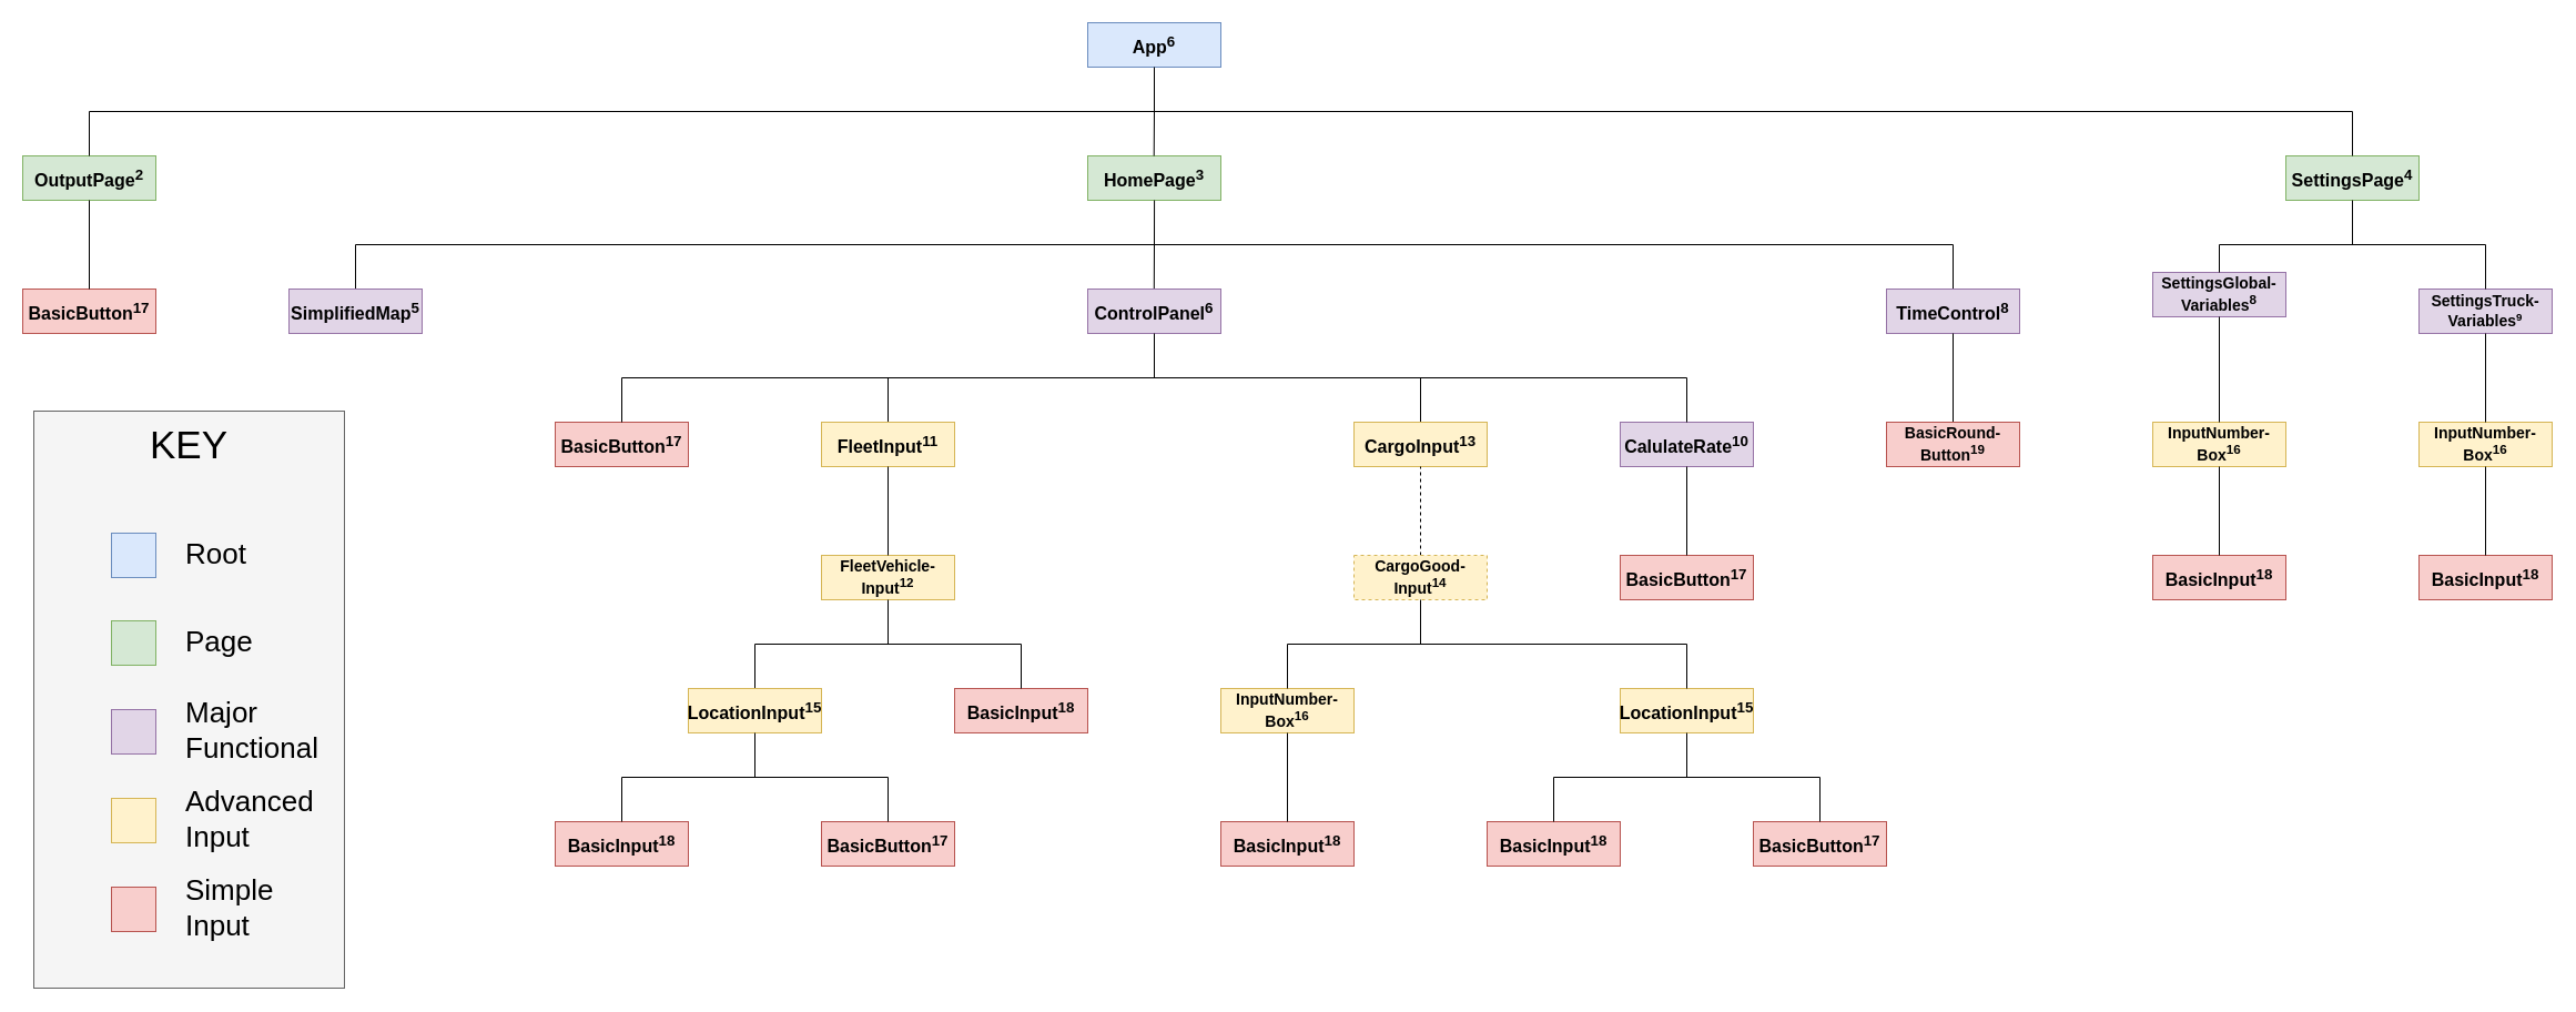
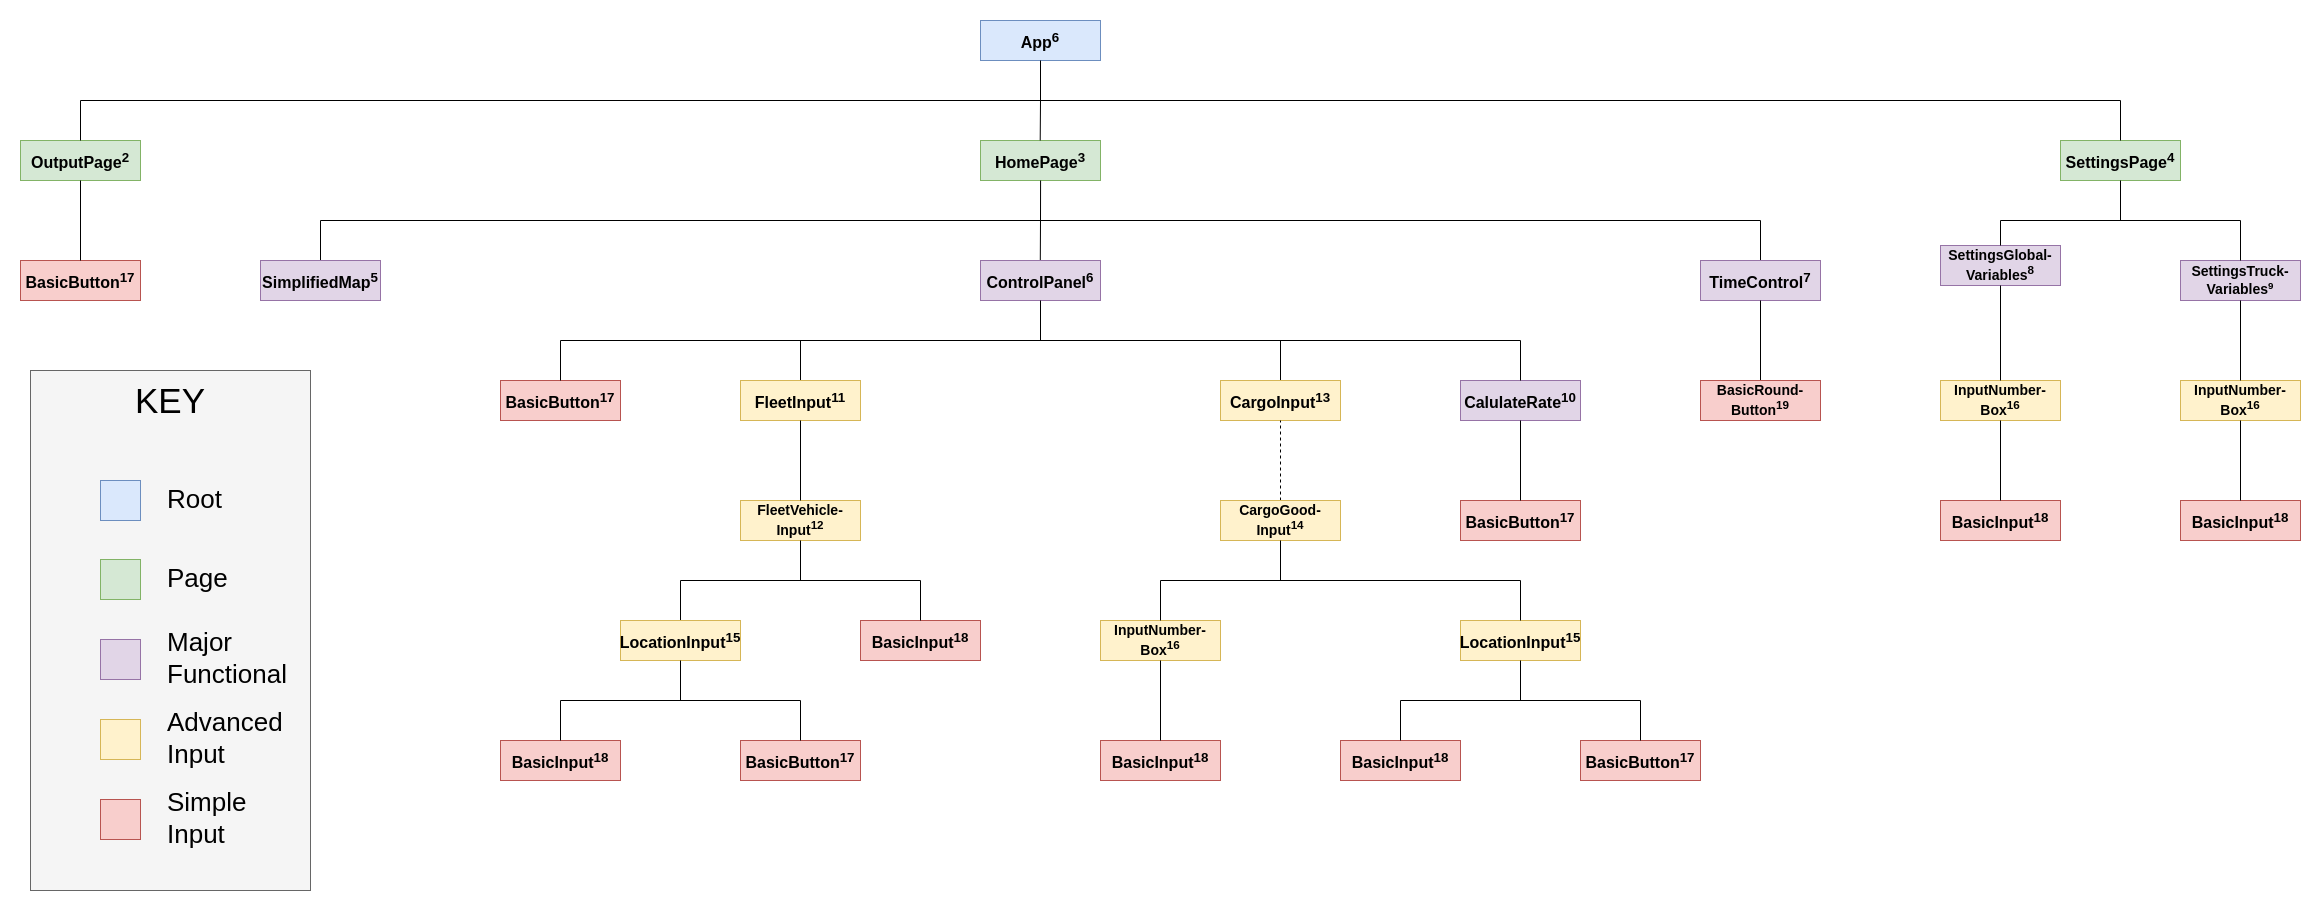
- <mxCell id="18" value="&lt;b&gt;&lt;font style=&quot;font-size: 16px&quot;&gt;TimeControl&lt;sup&gt;8&lt;/sup&gt;&lt;/font&gt;&lt;/b&gt;" style="rounded=0;whiteSpace=wrap;html=1;fillColor=#e1d5e7;strokeColor=#9673a6;" parent="1" vertex="1"><mxGeometry x="1700" y="260" width="120" height="40" as="geometry" /></mxCell>
+ <mxCell id="18" value="&lt;b&gt;&lt;font style=&quot;font-size: 16px&quot;&gt;TimeControl&lt;sup&gt;7&lt;/sup&gt;&lt;/font&gt;&lt;/b&gt;" style="rounded=0;whiteSpace=wrap;html=1;fillColor=#e1d5e7;strokeColor=#9673a6;" parent="1" vertex="1"><mxGeometry x="1700" y="260" width="120" height="40" as="geometry" /></mxCell>
- <mxCell id="37" value="&lt;span style=&quot;font-size: 14px&quot;&gt;&lt;b&gt;CargoGood-Input&lt;sup&gt;14&lt;/sup&gt;&lt;/b&gt;&lt;/span&gt;" style="rounded=0;whiteSpace=wrap;html=1;fillColor=#fff2cc;strokeColor=#d6b656;dashed=1;" parent="1" vertex="1"><mxGeometry x="1220" y="500" width="120" height="40" as="geometry" /></mxCell>
+ <mxCell id="37" value="&lt;span style=&quot;font-size: 14px&quot;&gt;&lt;b&gt;CargoGood-Input&lt;sup&gt;14&lt;/sup&gt;&lt;/b&gt;&lt;/span&gt;" style="rounded=0;whiteSpace=wrap;html=1;fillColor=#fff2cc;strokeColor=#d6b656;" parent="1" vertex="1"><mxGeometry x="1220" y="500" width="120" height="40" as="geometry" /></mxCell>
